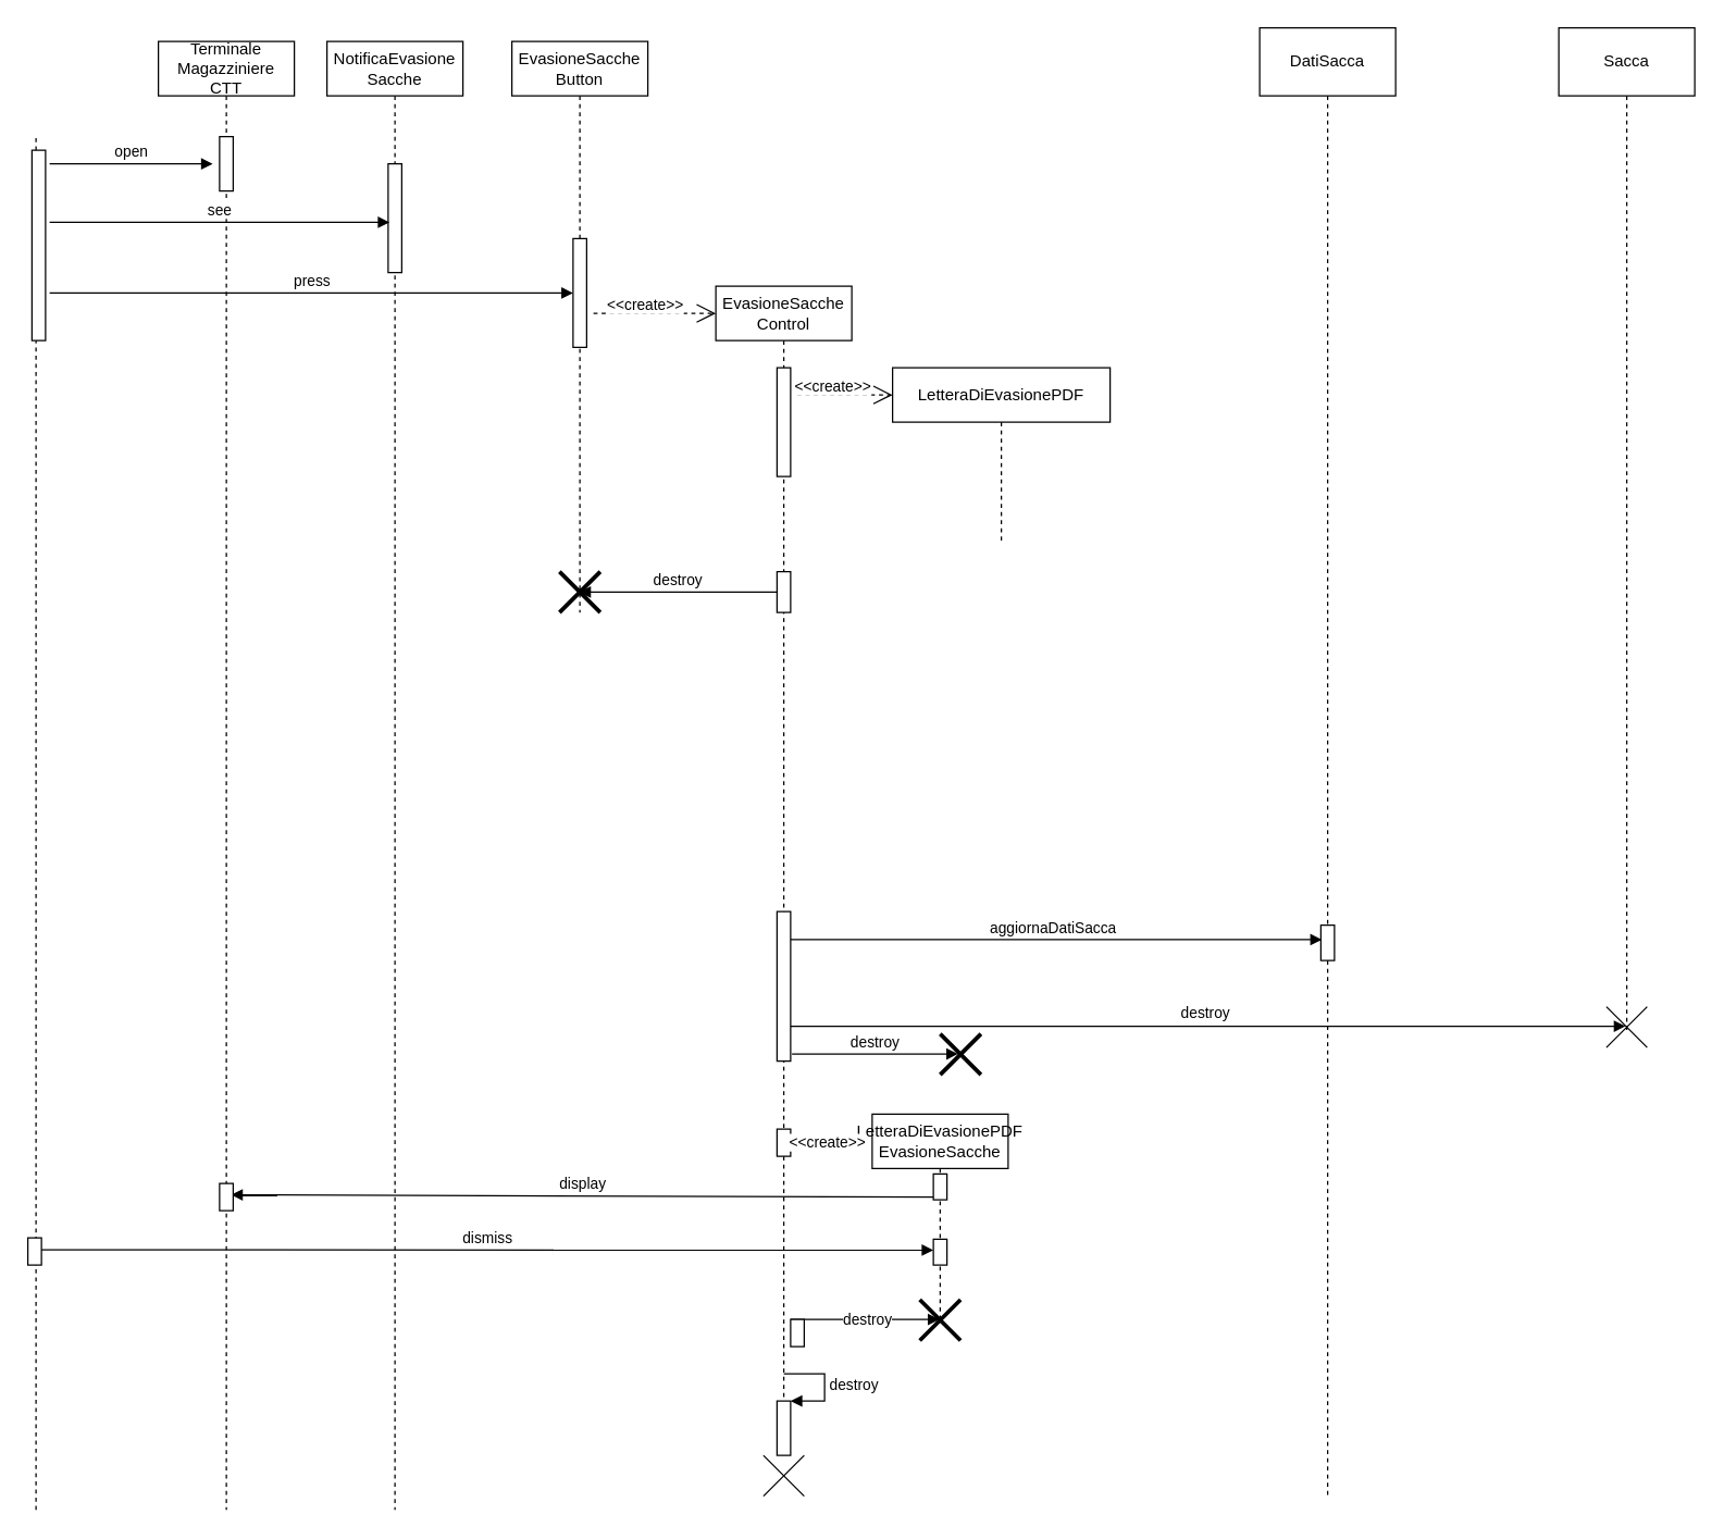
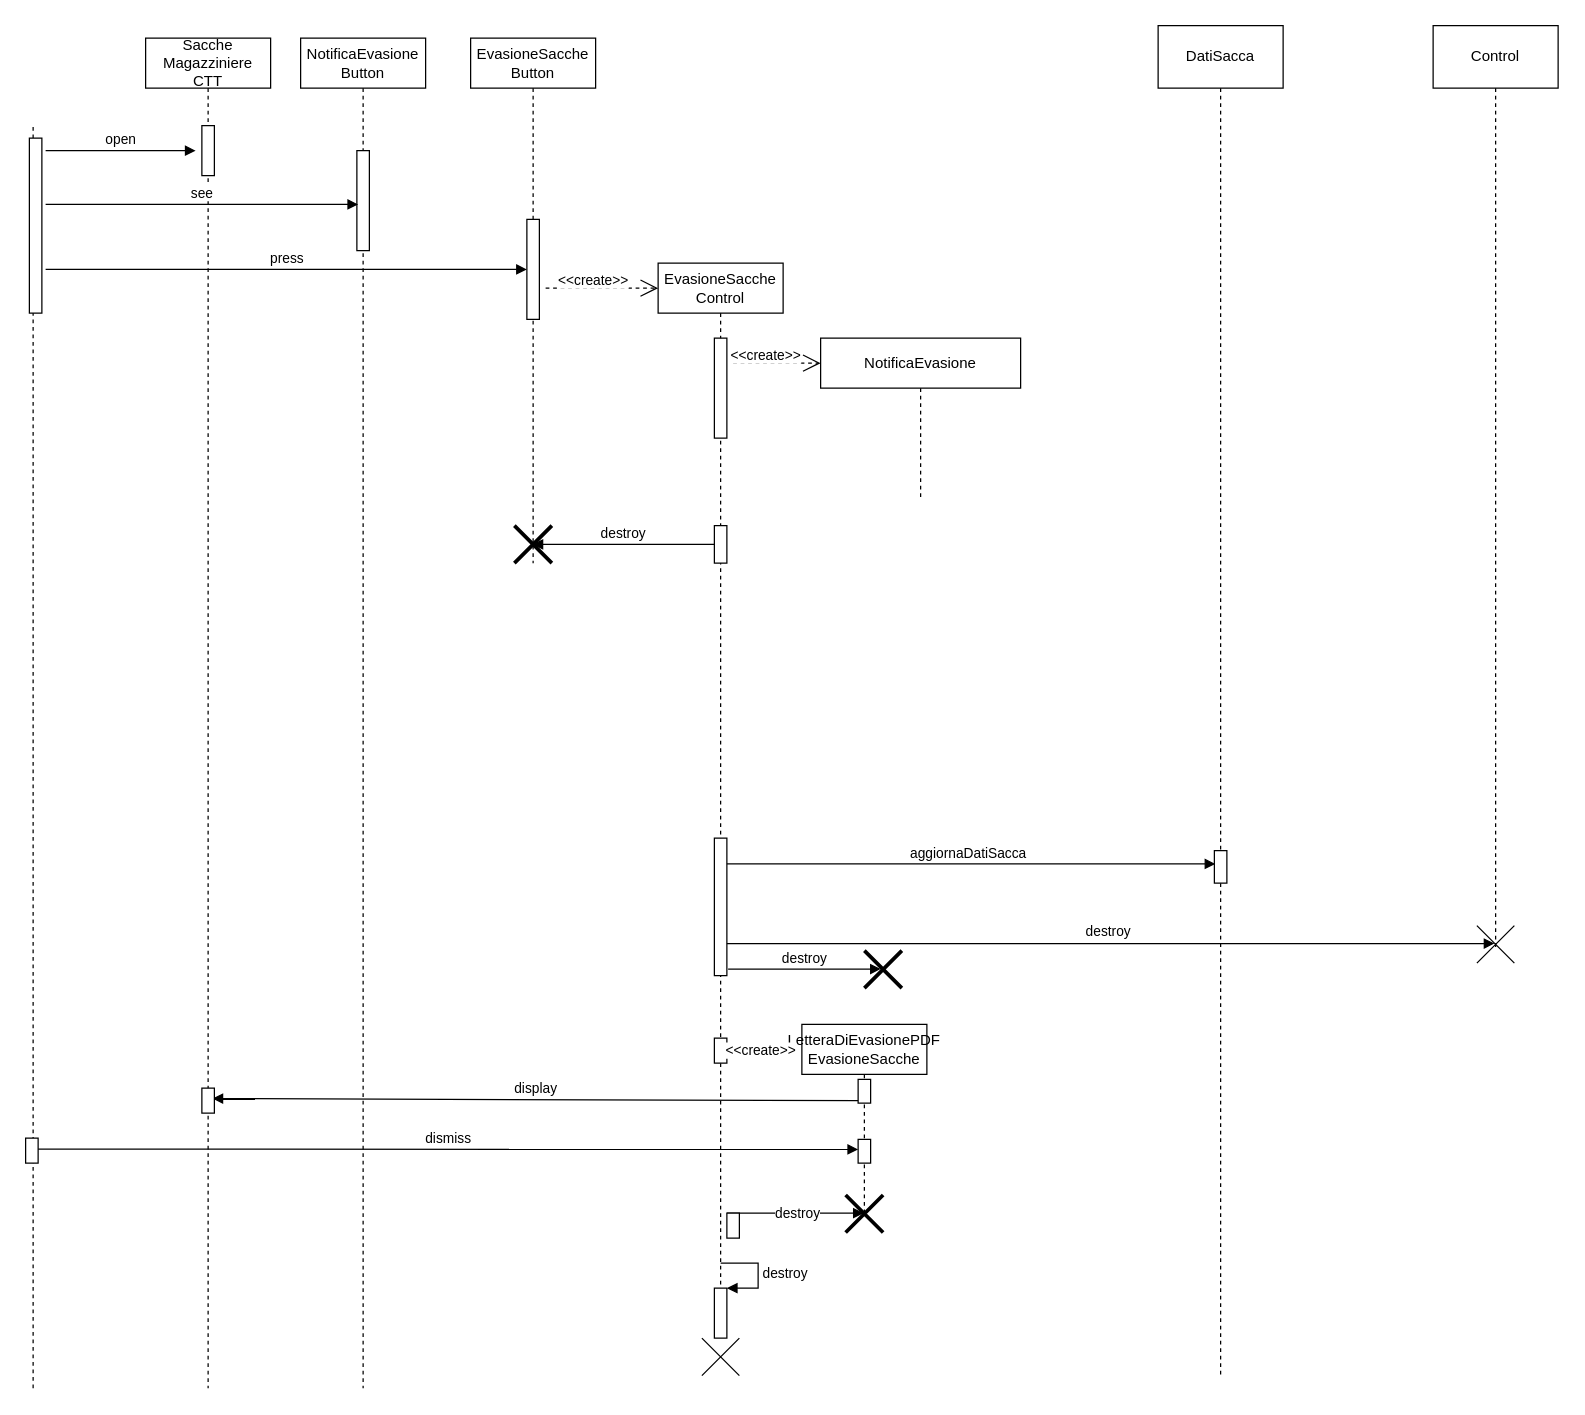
- <mxCell id="40" value="Sacca" style="shape=umlLifeline;perimeter=lifelinePerimeter;whiteSpace=wrap;html=1;container=1;collapsible=0;recursiveResize=0;outlineConnect=0;size=50;" parent="1" vertex="1"><mxGeometry x="1146" y="20" width="100" height="740" as="geometry" /></mxCell>
+ <mxCell id="40" value="Control" style="shape=umlLifeline;perimeter=lifelinePerimeter;whiteSpace=wrap;html=1;container=1;collapsible=0;recursiveResize=0;outlineConnect=0;size=50;" parent="1" vertex="1"><mxGeometry x="1146" y="20" width="100" height="740" as="geometry" /></mxCell>
- <mxCell id="8" value="Terminale Magazziniere CTT" style="shape=umlLifeline;perimeter=lifelinePerimeter;whiteSpace=wrap;html=1;container=1;collapsible=0;recursiveResize=0;outlineConnect=0;" parent="1" vertex="1"><mxGeometry x="116" y="30" width="100" height="1080" as="geometry" /></mxCell>
+ <mxCell id="8" value="Sacche Magazziniere CTT" style="shape=umlLifeline;perimeter=lifelinePerimeter;whiteSpace=wrap;html=1;container=1;collapsible=0;recursiveResize=0;outlineConnect=0;" parent="1" vertex="1"><mxGeometry x="116" y="30" width="100" height="1080" as="geometry" /></mxCell>
- <mxCell id="11" value="NotificaEvasione Sacche" style="shape=umlLifeline;perimeter=lifelinePerimeter;whiteSpace=wrap;html=1;container=1;collapsible=0;recursiveResize=0;outlineConnect=0;" parent="1" vertex="1"><mxGeometry x="240" y="30" width="100" height="1080" as="geometry" /></mxCell>
+ <mxCell id="11" value="NotificaEvasione Button" style="shape=umlLifeline;perimeter=lifelinePerimeter;whiteSpace=wrap;html=1;container=1;collapsible=0;recursiveResize=0;outlineConnect=0;" parent="1" vertex="1"><mxGeometry x="240" y="30" width="100" height="1080" as="geometry" /></mxCell>
- <mxCell id="4" value="LetteraDiEvasionePDF" style="shape=umlLifeline;perimeter=lifelinePerimeter;whiteSpace=wrap;html=1;container=1;collapsible=0;recursiveResize=0;outlineConnect=0;" parent="1" vertex="1"><mxGeometry x="656" y="270" width="160" height="130" as="geometry" /></mxCell>
+ <mxCell id="4" value="NotificaEvasione" style="shape=umlLifeline;perimeter=lifelinePerimeter;whiteSpace=wrap;html=1;container=1;collapsible=0;recursiveResize=0;outlineConnect=0;" parent="1" vertex="1"><mxGeometry x="656" y="270" width="160" height="130" as="geometry" /></mxCell>
